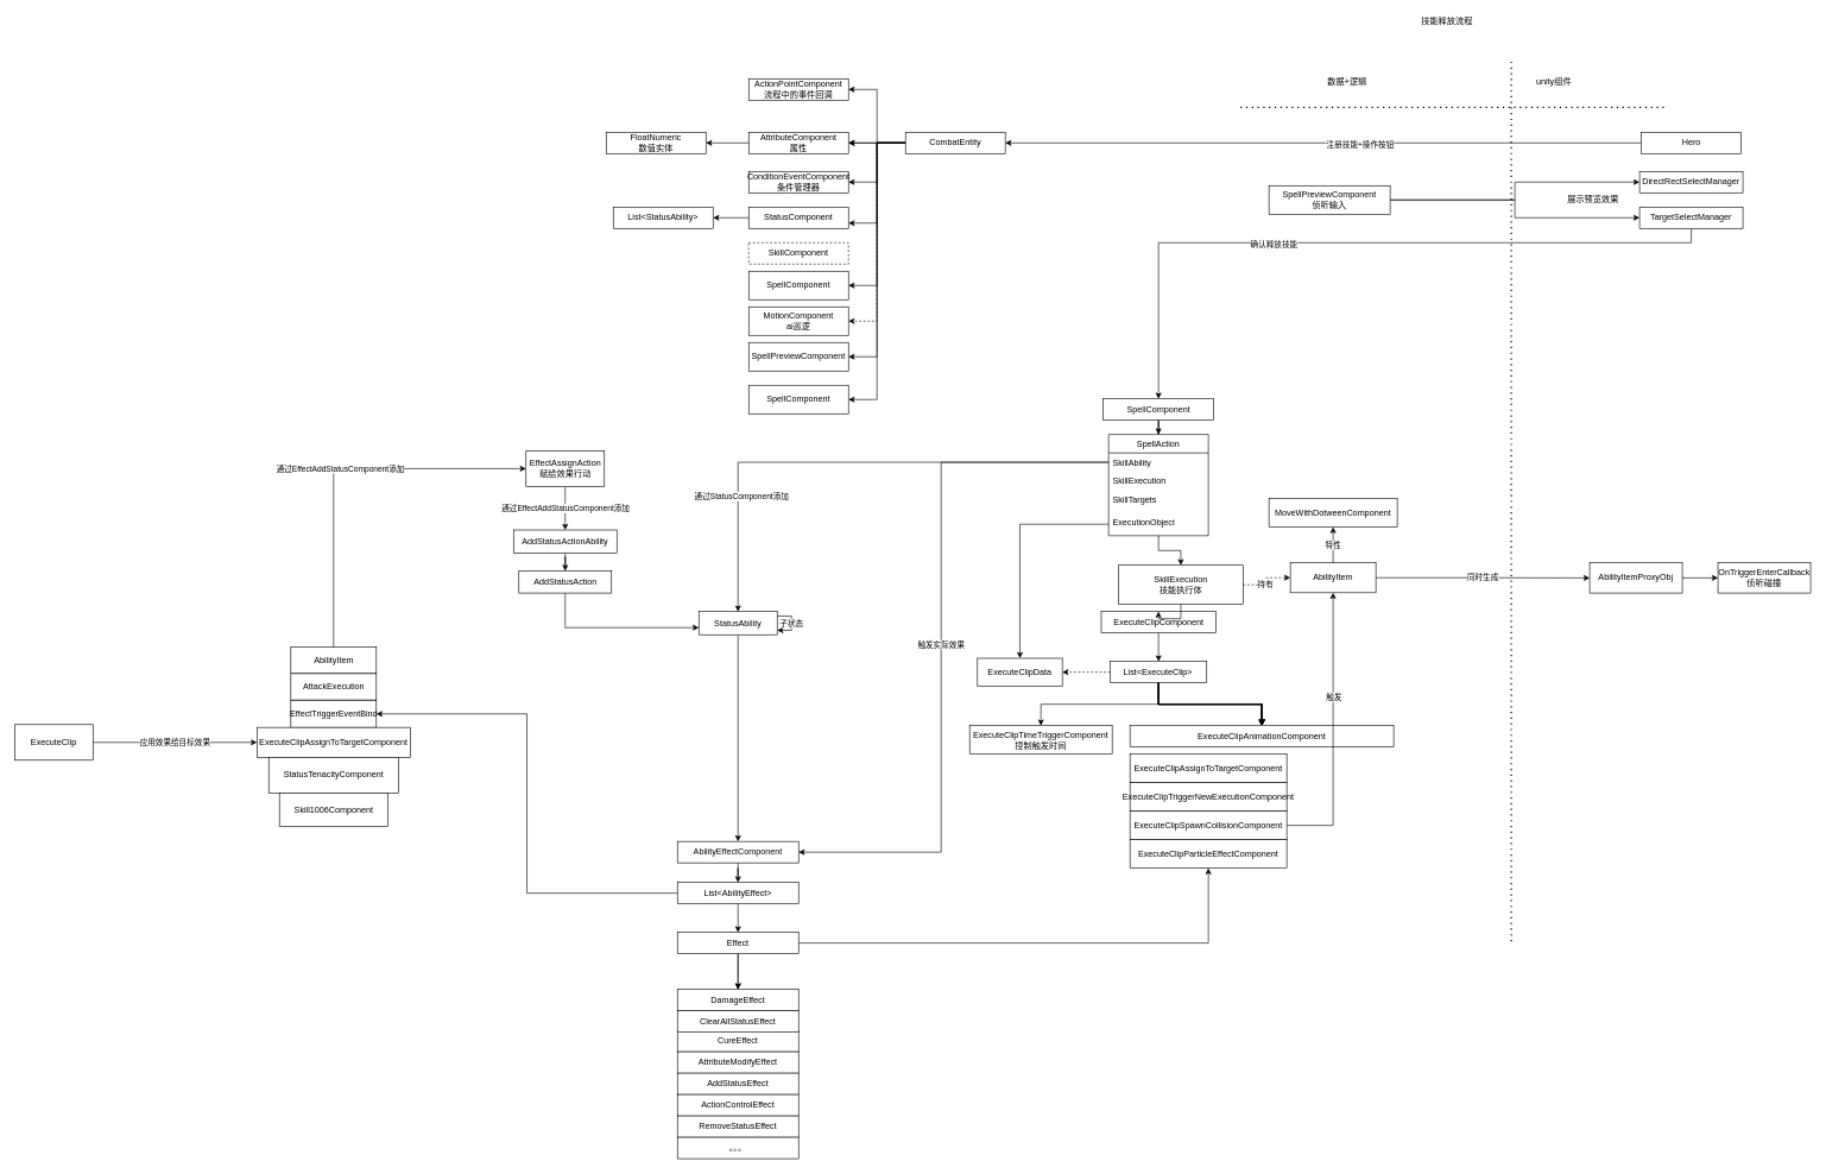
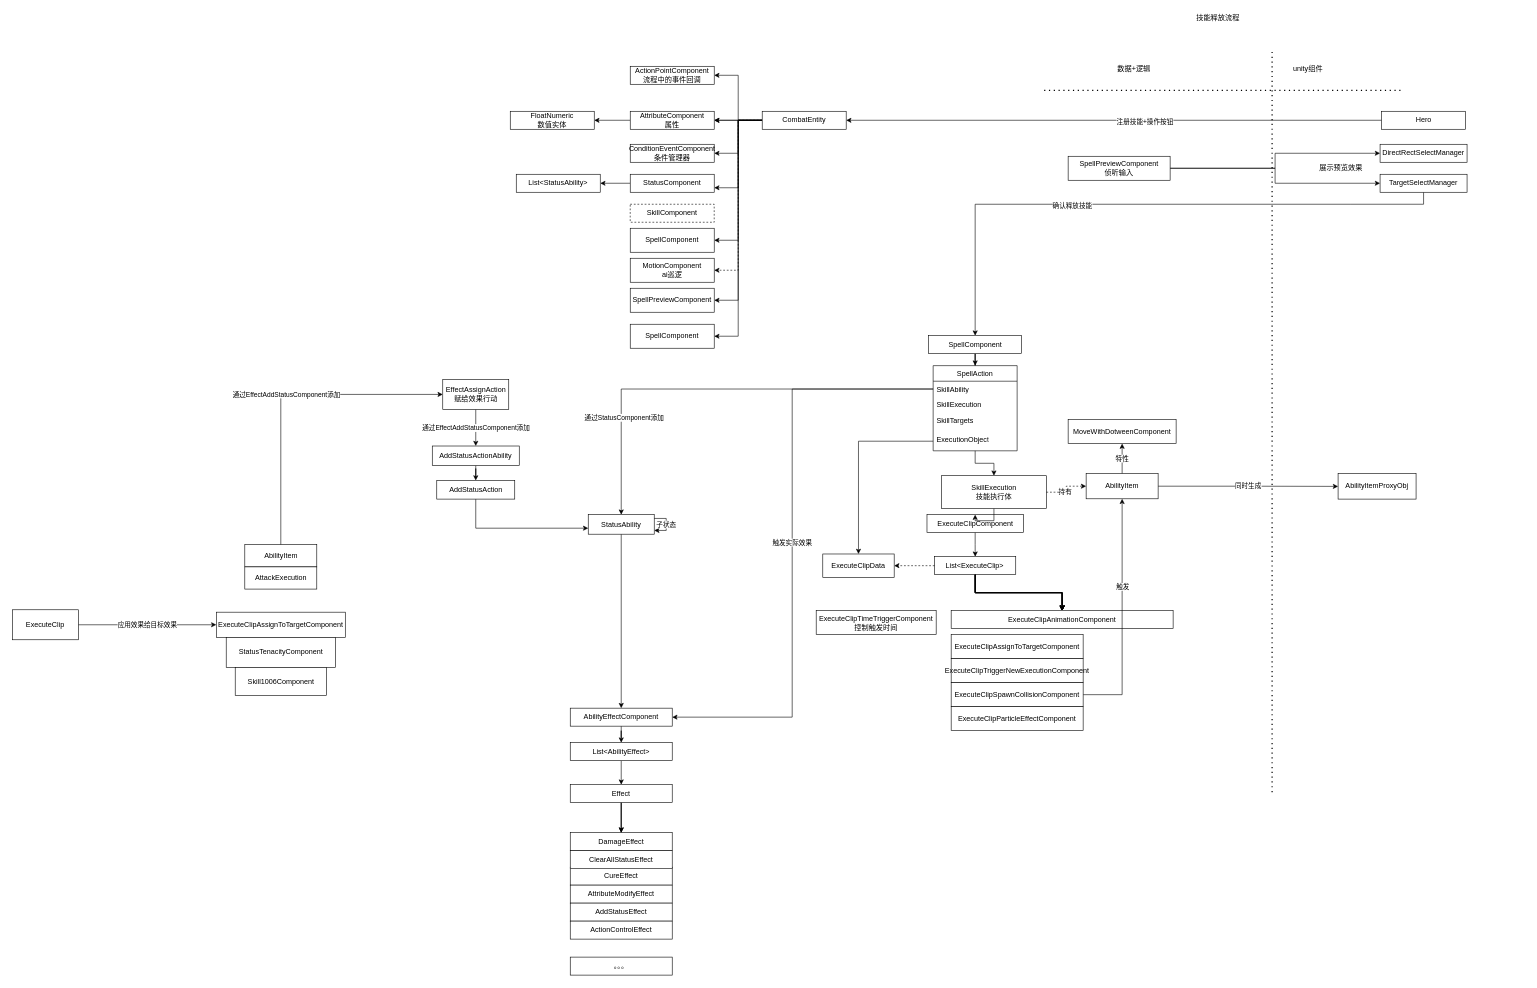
- <mxCell id="64" value="" style="edgeStyle=orthogonalEdgeStyle;rounded=0;orthogonalLoop=1;jettySize=auto;html=1;" parent="1" source="65" target="68" edge="1"><mxGeometry relative="1" as="geometry" /></mxCell>
- <mxCell id="68" value="OnTriggerEnterCallback&lt;br&gt;侦听碰撞" style="html=1;whiteSpace=wrap;" parent="1" vertex="1"><mxGeometry x="2410" y="789" width="130" height="42.5" as="geometry" /></mxCell>
- <mxCell id="110" value="EffectTriggerEventBind" style="html=1;whiteSpace=wrap;" parent="1" vertex="1"><mxGeometry x="407.5" y="982" width="120" height="38" as="geometry" /></mxCell>
- <mxCell id="50" value="" style="edgeStyle=orthogonalEdgeStyle;rounded=0;orthogonalLoop=1;jettySize=auto;html=1;" parent="1" source="52" target="54" edge="1"><mxGeometry relative="1" as="geometry"><mxPoint x="1680" y="1027.5" as="targetPoint" /></mxGeometry></mxCell>
- <mxCell id="87" style="edgeStyle=orthogonalEdgeStyle;rounded=0;orthogonalLoop=1;jettySize=auto;html=1;entryX=1;entryY=0.5;entryDx=0;entryDy=0;" parent="1" source="88" target="110" edge="1"><mxGeometry relative="1" as="geometry" /></mxCell>
- <mxCell id="90" value="" style="edgeStyle=orthogonalEdgeStyle;rounded=0;orthogonalLoop=1;jettySize=auto;html=1;" parent="1" source="91" target="63" edge="1"><mxGeometry relative="1" as="geometry" /></mxCell>
+ <mxCell id="90" value="" style="edgeStyle=orthogonalEdgeStyle;rounded=0;orthogonalLoop=1;jettySize=auto;html=1;" parent="1" source="91" target="94" edge="1"><mxGeometry relative="1" as="geometry" /></mxCell>
- <mxCell id="99" value="RemoveStatusEffect" style="html=1;whiteSpace=wrap;" parent="1" vertex="1"><mxGeometry x="950" y="1565" width="170" height="30" as="geometry" /></mxCell>
